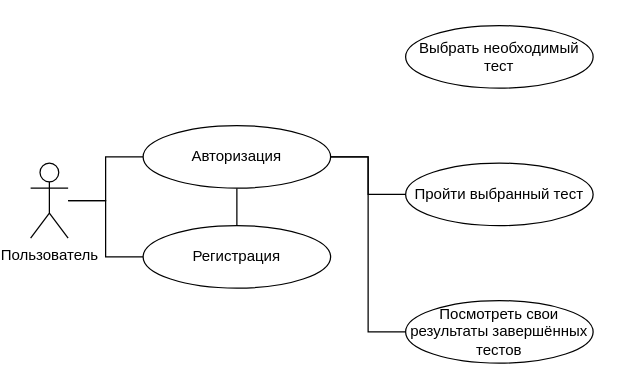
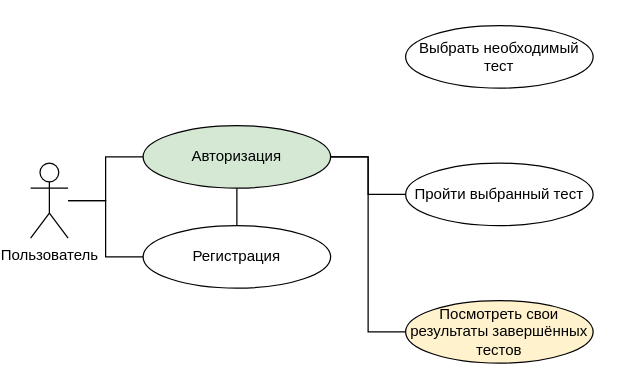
- <mxCell id="8" value="Авторизация" style="ellipse;whiteSpace=wrap;html=1;" vertex="1" parent="1"><mxGeometry x="110" y="100" width="150" height="50" as="geometry" /></mxCell>
+ <mxCell id="8" value="Авторизация" style="ellipse;whiteSpace=wrap;html=1;fillColor=#d5e8d4;" vertex="1" parent="1"><mxGeometry x="110" y="100" width="150" height="50" as="geometry" /></mxCell>
- <mxCell id="12" value="Посмотреть свои результаты завершённых тестов" style="ellipse;whiteSpace=wrap;html=1;" vertex="1" parent="1"><mxGeometry x="320" y="240" width="150" height="50" as="geometry" /></mxCell>
+ <mxCell id="12" value="Посмотреть свои результаты завершённых тестов" style="ellipse;whiteSpace=wrap;html=1;fillColor=#fff2cc;" vertex="1" parent="1"><mxGeometry x="320" y="240" width="150" height="50" as="geometry" /></mxCell>
